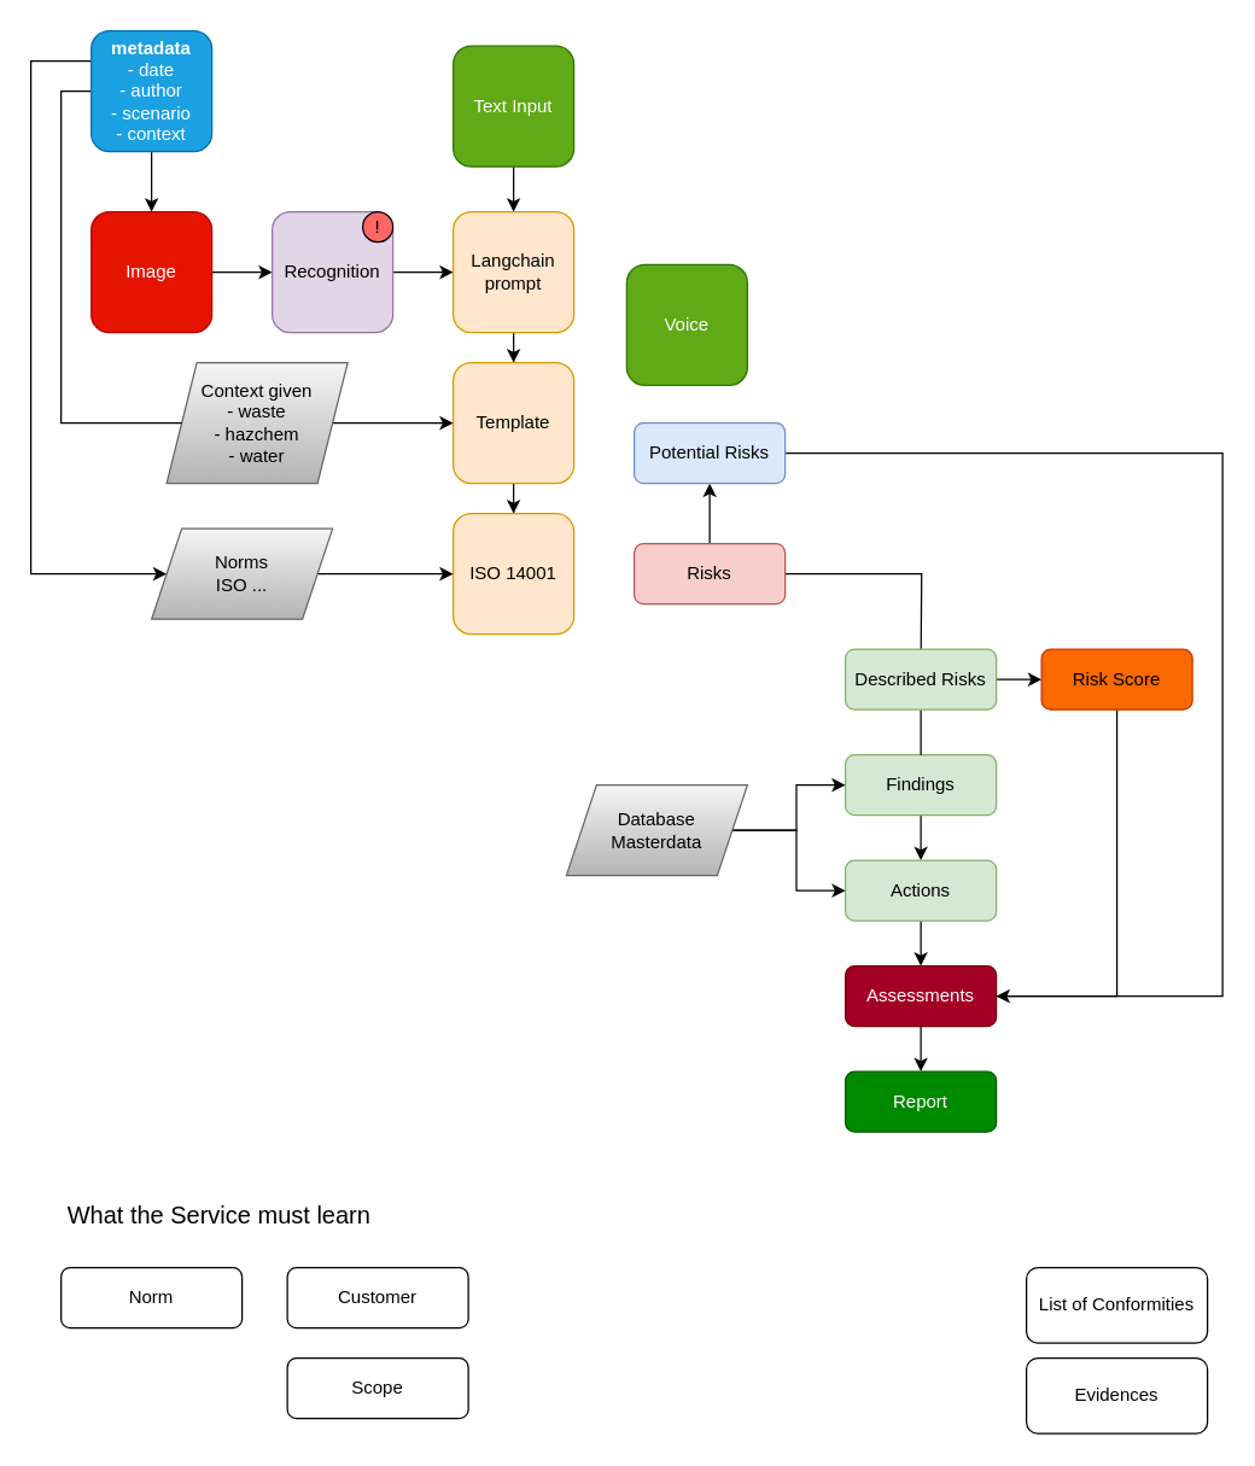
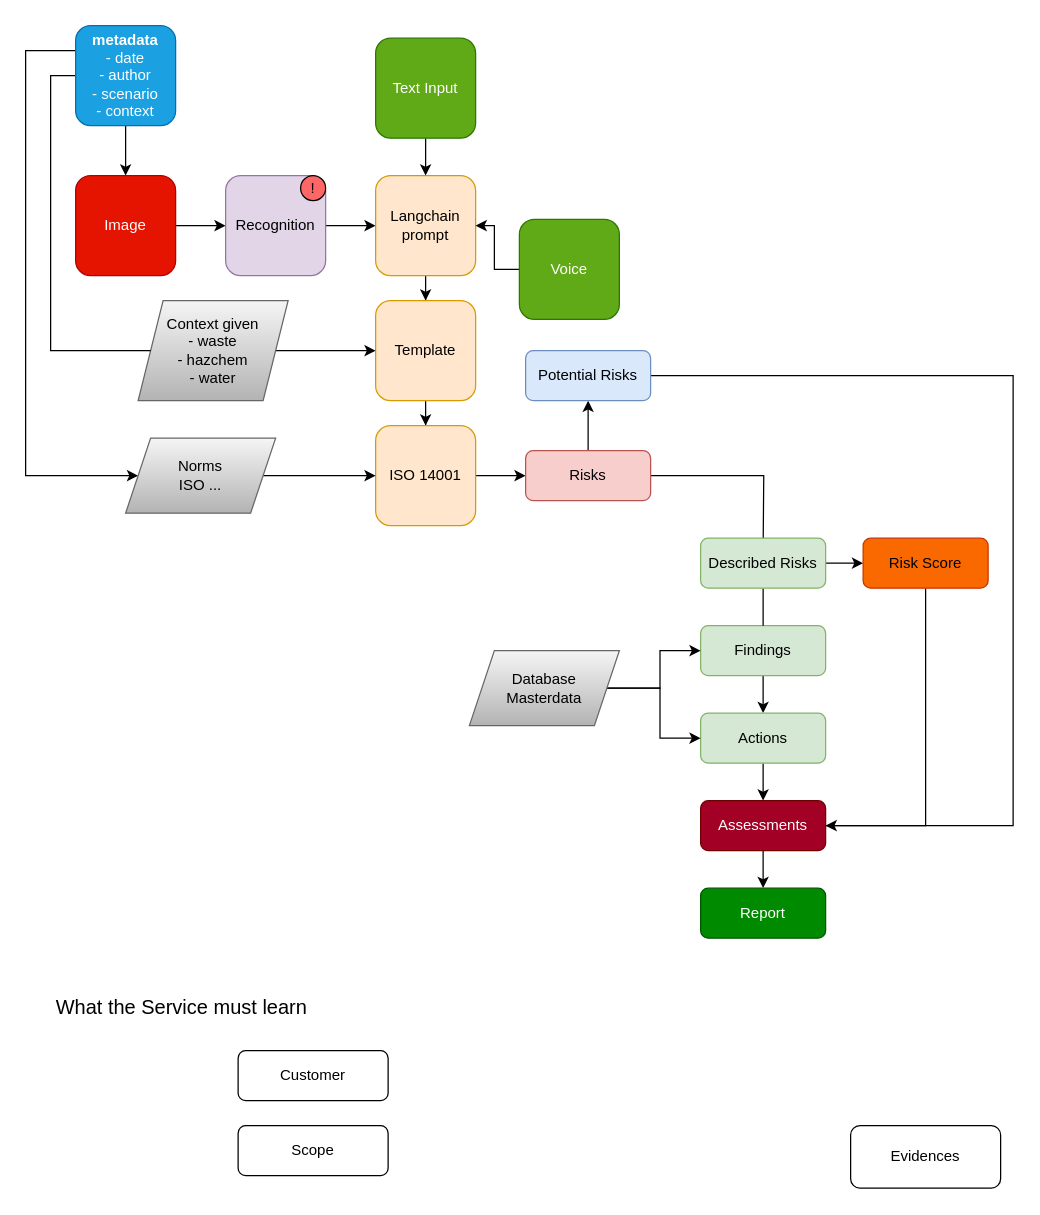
+ <mxCell id="41" value="" style="edgeStyle=orthogonalEdgeStyle;rounded=0;orthogonalLoop=1;jettySize=auto;html=1;" parent="1" source="42" target="7" edge="1"><mxGeometry relative="1" as="geometry" /></mxCell>
+ <mxCell id="10" style="edgeStyle=orthogonalEdgeStyle;rounded=0;orthogonalLoop=1;jettySize=auto;html=1;entryX=0;entryY=0.5;entryDx=0;entryDy=0;" parent="1" source="11" target="14" edge="1"><mxGeometry relative="1" as="geometry" /></mxCell>
- <mxCell id="46" value="Norm" style="rounded=1;whiteSpace=wrap;html=1;" vertex="1" parent="1"><mxGeometry x="40" y="840" width="120" height="40" as="geometry" /></mxCell>
- <mxCell id="49" value="List of Conformities" style="rounded=1;whiteSpace=wrap;html=1;" vertex="1" parent="1"><mxGeometry x="680" y="840" width="120" height="50" as="geometry" /></mxCell>
